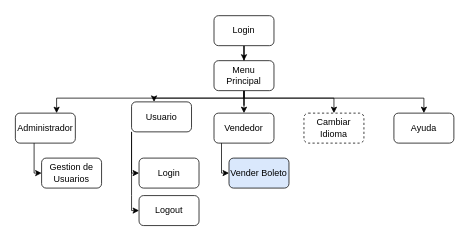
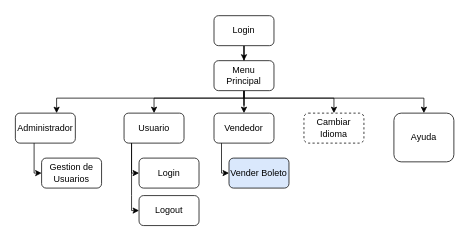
- <mxCell id="14" value="Usuario" style="rounded=1;whiteSpace=wrap;html=1;" parent="1" vertex="1"><mxGeometry x="175" y="135" width="80" height="40" as="geometry" /></mxCell>
+ <mxCell id="14" value="Usuario" style="rounded=1;whiteSpace=wrap;html=1;" parent="1" vertex="1"><mxGeometry x="165" y="150" width="80" height="40" as="geometry" /></mxCell>
- <mxCell id="16" value="Ayuda" style="rounded=1;whiteSpace=wrap;html=1;" parent="1" vertex="1"><mxGeometry x="525" y="150" width="80" height="40" as="geometry" /></mxCell>
+ <mxCell id="16" value="Ayuda" style="rounded=1;whiteSpace=wrap;html=1;" parent="1" vertex="1"><mxGeometry x="525" y="150" width="80" height="65" as="geometry" /></mxCell>
